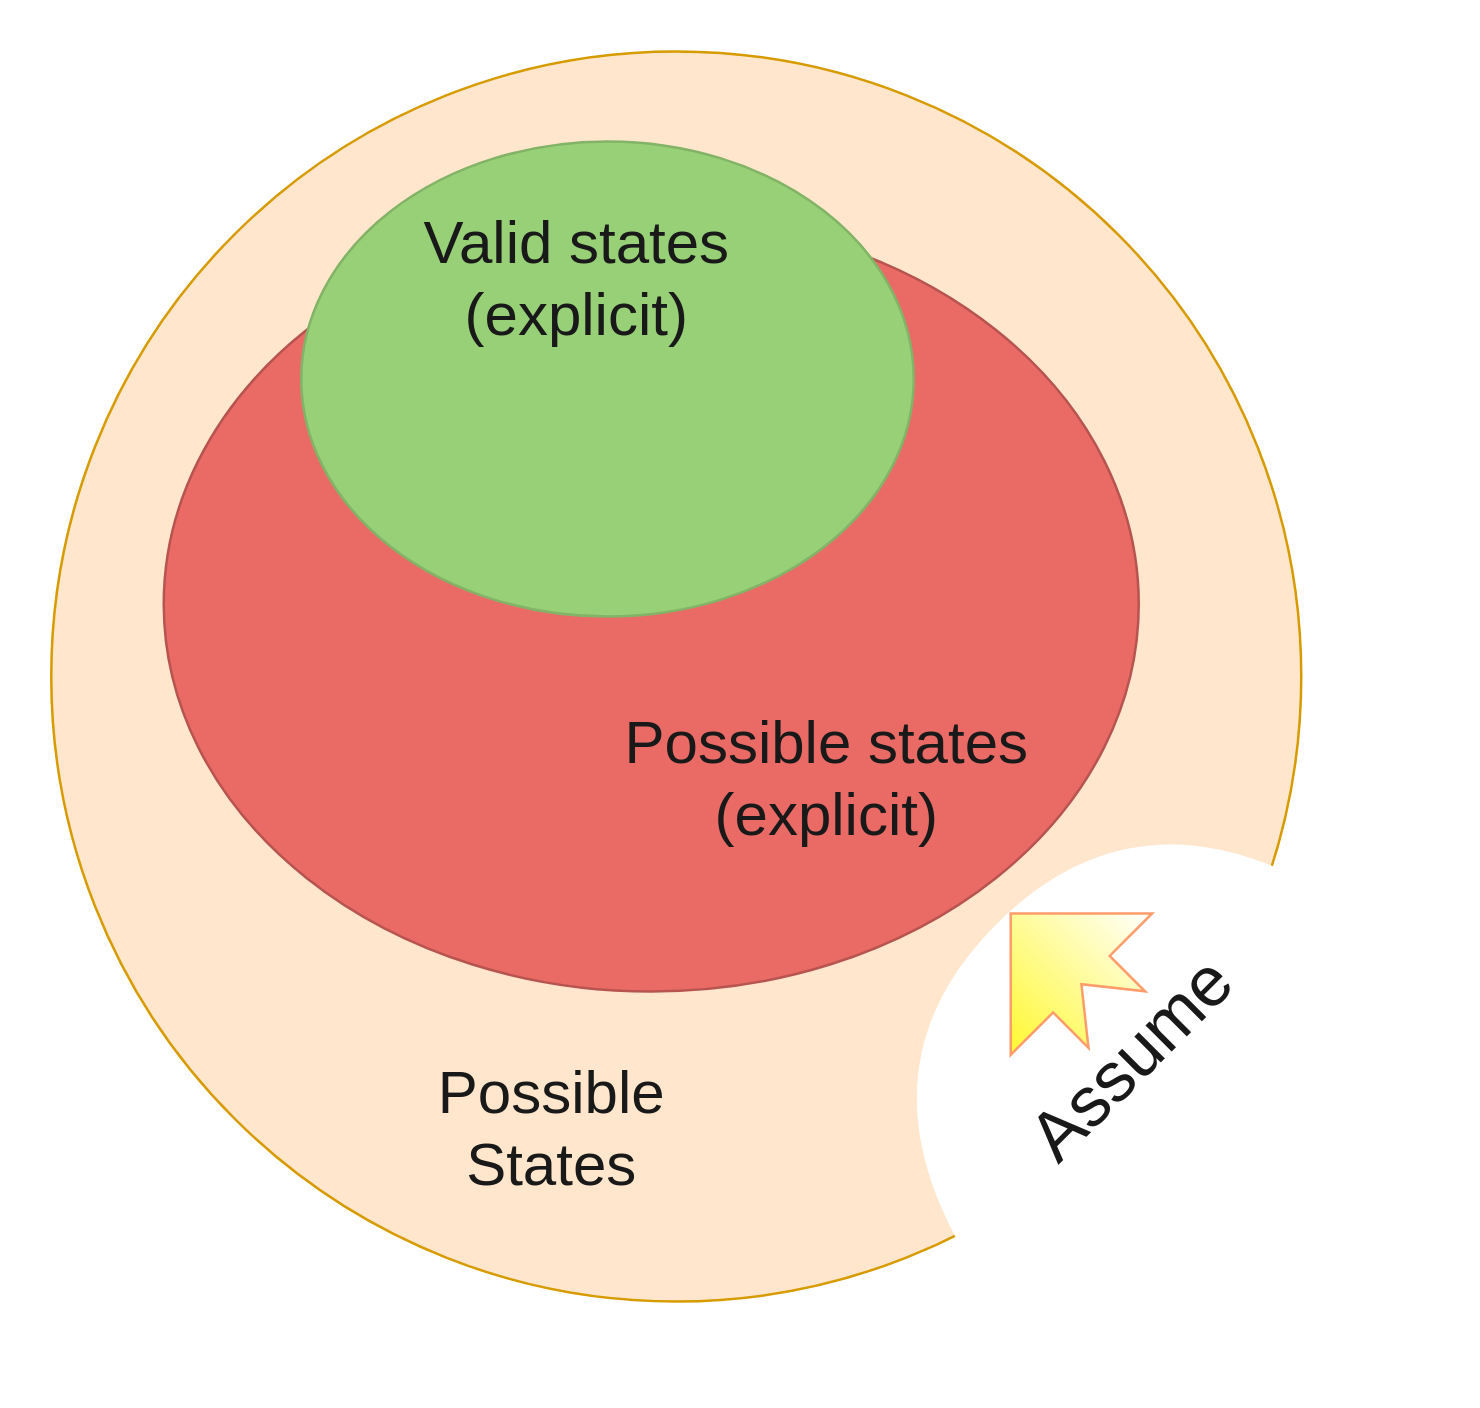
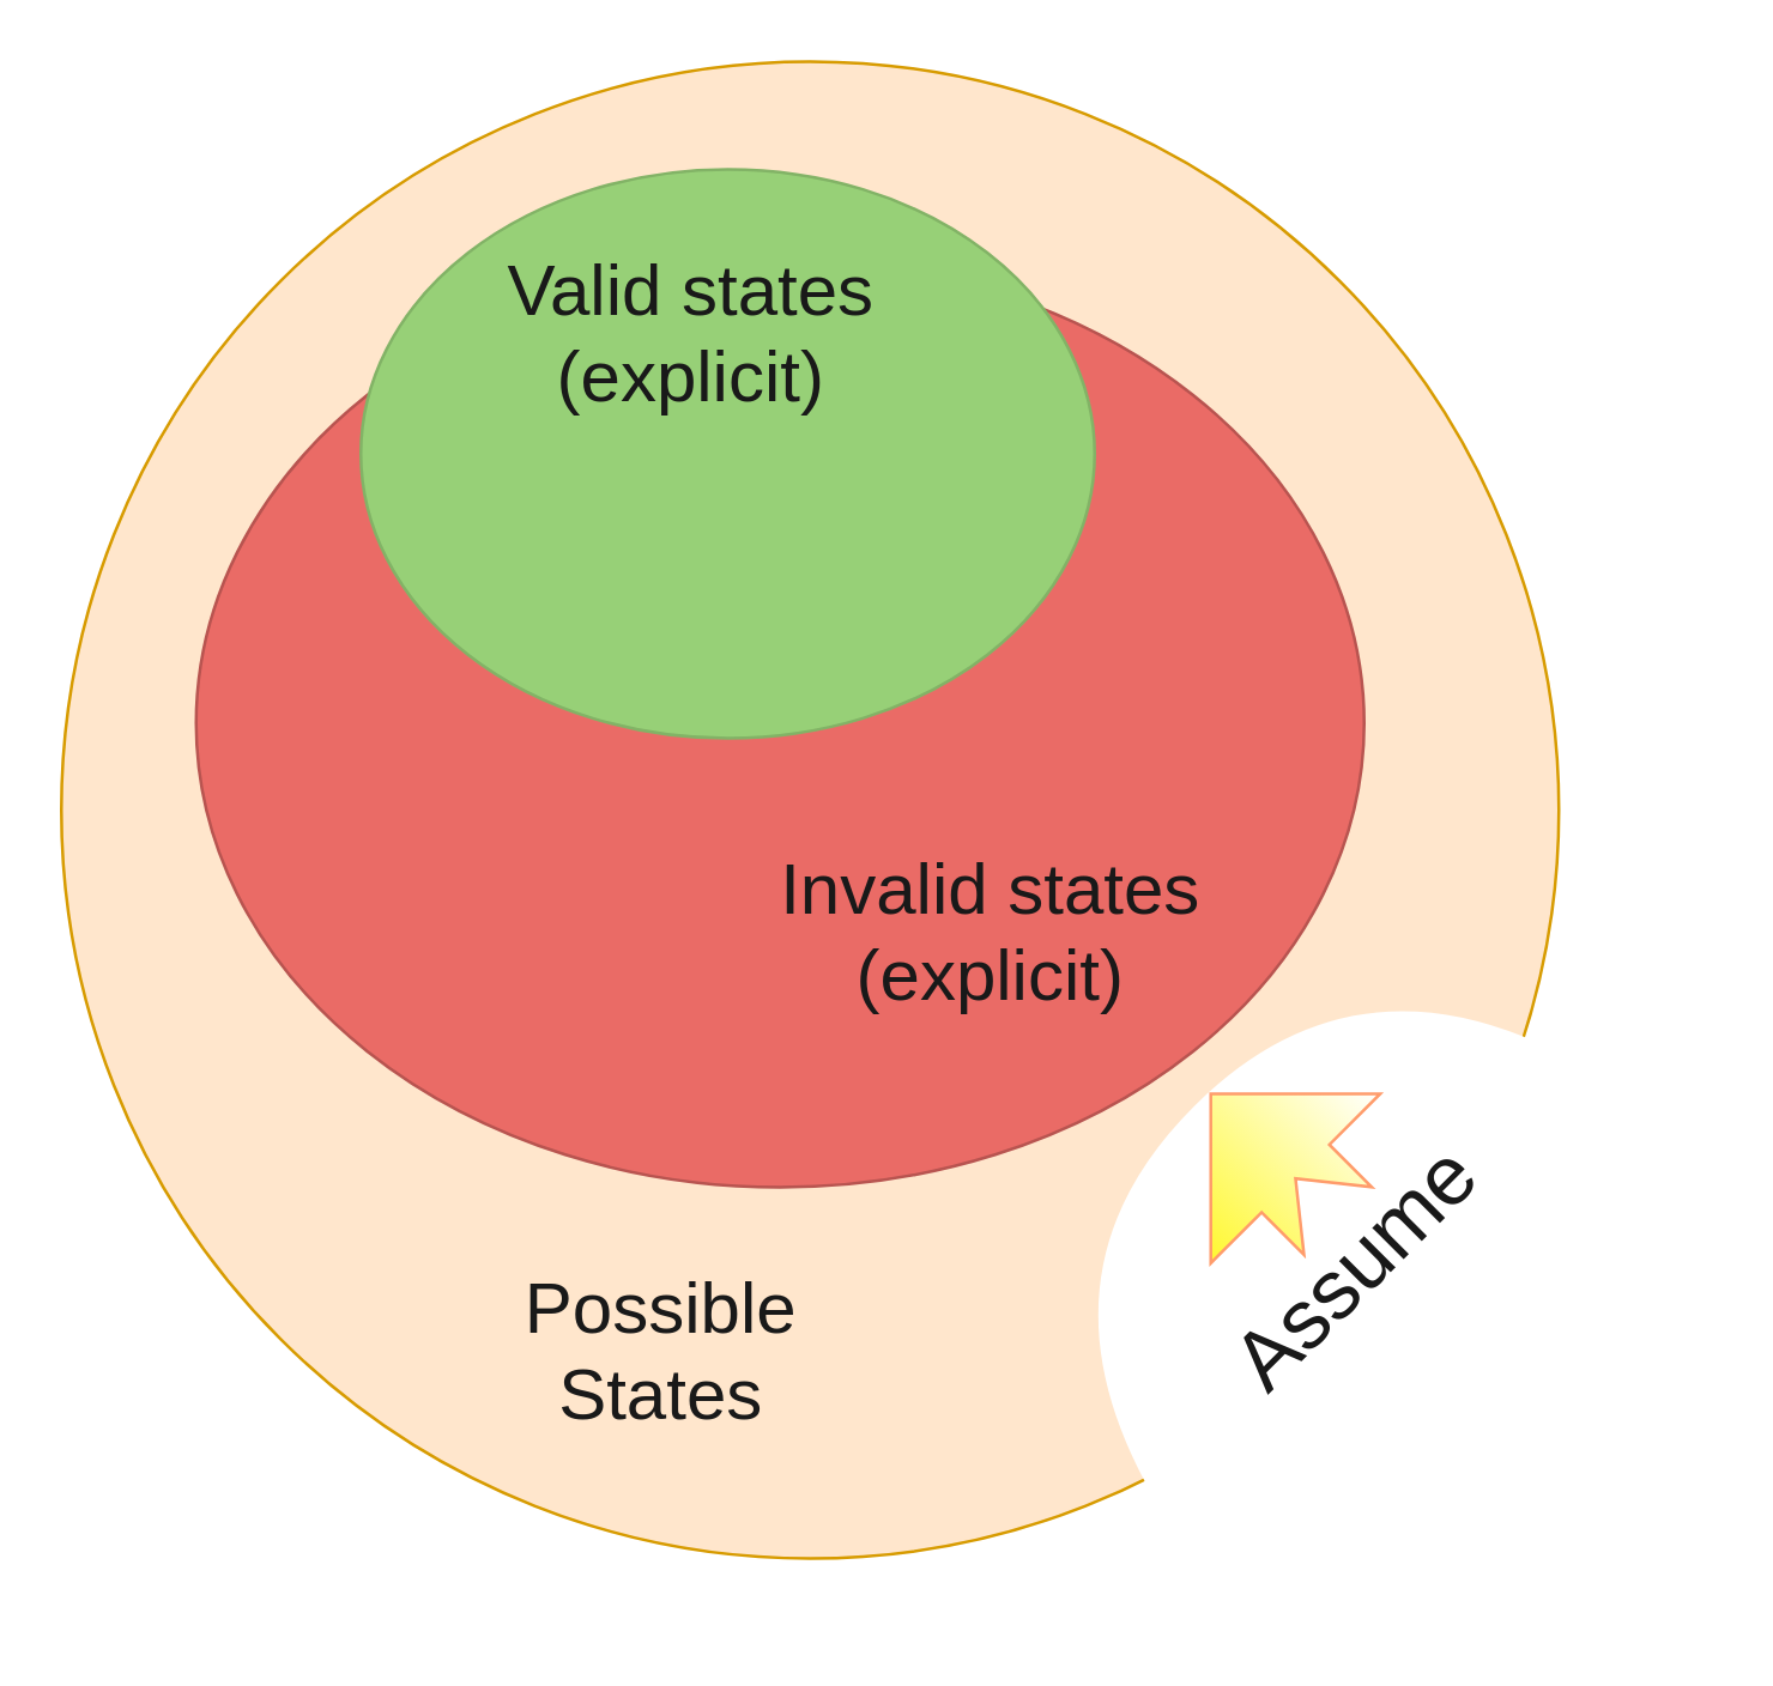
- <mxCell id="7" value="Possible states&lt;br&gt;(explicit)" style="text;fontSize=24;align=center;verticalAlign=middle;html=1;fontColor=#191919;" vertex="1" parent="1"><mxGeometry x="235" y="276" width="190" height="70" as="geometry" /></mxCell>
+ <mxCell id="7" value="Invalid states&lt;br&gt;(explicit)" style="text;fontSize=24;align=center;verticalAlign=middle;html=1;fontColor=#191919;" vertex="1" parent="1"><mxGeometry x="235" y="276" width="190" height="70" as="geometry" /></mxCell>
